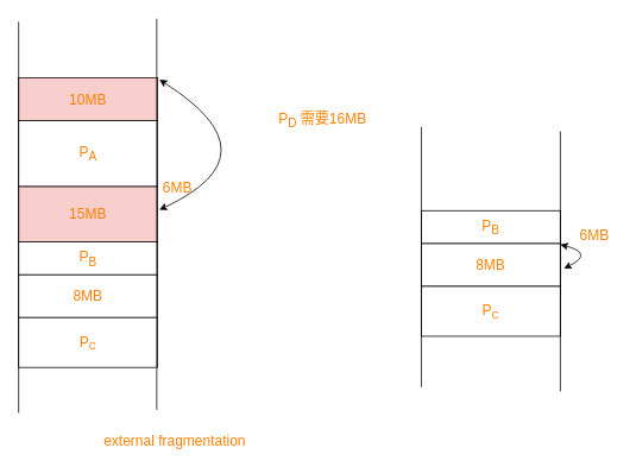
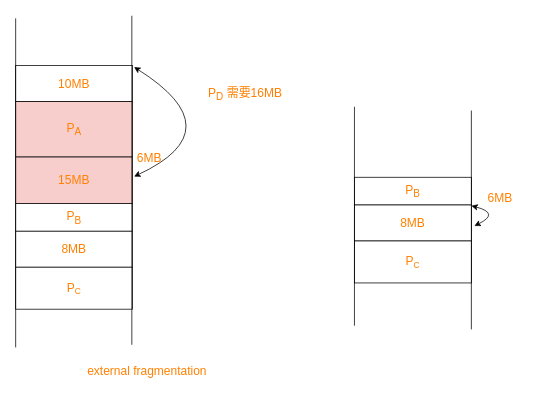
- <mxCell id="2" value="&lt;font color=&quot;#ff8000&quot; style=&quot;font-size: 16px;&quot;&gt;10MB&lt;/font&gt;" style="rounded=0;whiteSpace=wrap;html=1;fillColor=#f8cecc;" vertex="1" parent="1"><mxGeometry x="20" y="87" width="156" height="48" as="geometry" /></mxCell>
+ <mxCell id="2" value="&lt;font color=&quot;#ff8000&quot; style=&quot;font-size: 16px;&quot;&gt;10MB&lt;/font&gt;" style="rounded=0;whiteSpace=wrap;html=1;" vertex="1" parent="1"><mxGeometry x="20" y="87" width="156" height="48" as="geometry" /></mxCell>
- <mxCell id="10" value="P&lt;sub&gt;D&lt;/sub&gt;&amp;nbsp;需要16MB" style="text;html=1;align=center;verticalAlign=middle;resizable=0;points=[];autosize=1;strokeColor=none;fillColor=none;fontSize=16;fontColor=#FF8000;" vertex="1" parent="1"><mxGeometry x="302" y="117" width="117" height="35" as="geometry" /></mxCell>
+ <mxCell id="10" value="P&lt;sub&gt;D&lt;/sub&gt;&amp;nbsp;需要16MB" style="text;html=1;align=center;verticalAlign=middle;resizable=0;points=[];autosize=1;strokeColor=none;fillColor=none;fontSize=16;fontColor=#FF8000;" vertex="1" parent="1"><mxGeometry x="267" y="107" width="117" height="35" as="geometry" /></mxCell>
- <mxCell id="3" value="&lt;font color=&quot;#ff8000&quot; style=&quot;font-size: 16px;&quot;&gt;P&lt;sub&gt;A&lt;/sub&gt;&lt;/font&gt;" style="rounded=0;whiteSpace=wrap;html=1;" vertex="1" parent="1"><mxGeometry x="20" y="135" width="156" height="74" as="geometry" /></mxCell>
+ <mxCell id="3" value="&lt;font color=&quot;#ff8000&quot; style=&quot;font-size: 16px;&quot;&gt;P&lt;sub&gt;A&lt;/sub&gt;&lt;/font&gt;" style="rounded=0;whiteSpace=wrap;html=1;fillColor=#f8cecc;" vertex="1" parent="1"><mxGeometry x="20" y="135" width="156" height="74" as="geometry" /></mxCell>
